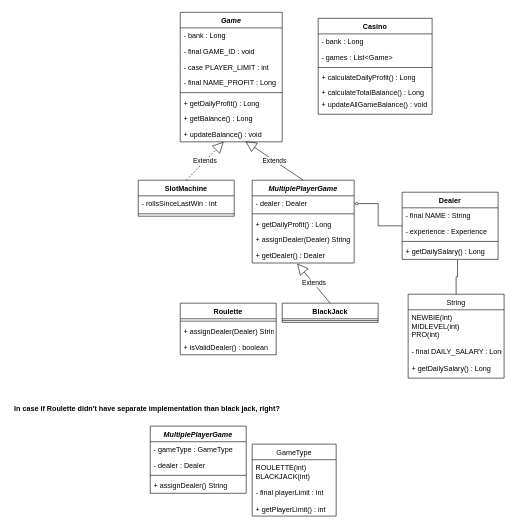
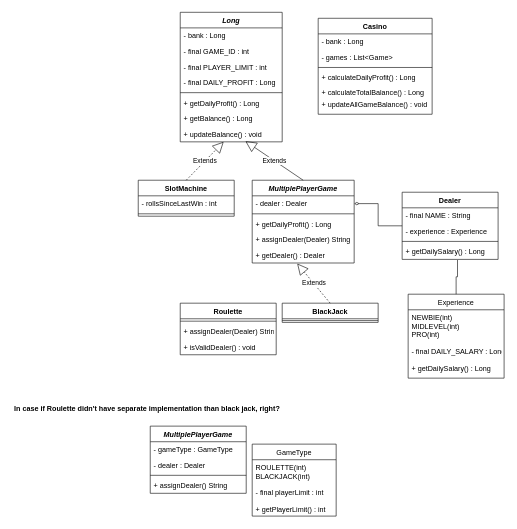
- <mxCell id="9" value="Game" style="swimlane;fontStyle=3;align=center;verticalAlign=top;childLayout=stackLayout;horizontal=1;startSize=26;horizontalStack=0;resizeParent=1;resizeParentMax=0;resizeLast=0;collapsible=1;marginBottom=0;" vertex="1" parent="1"><mxGeometry x="300" y="20" width="170" height="216" as="geometry" /></mxCell>
+ <mxCell id="9" value="Long" style="swimlane;fontStyle=3;align=center;verticalAlign=top;childLayout=stackLayout;horizontal=1;startSize=26;horizontalStack=0;resizeParent=1;resizeParentMax=0;resizeLast=0;collapsible=1;marginBottom=0;" vertex="1" parent="1"><mxGeometry x="300" y="20" width="170" height="216" as="geometry" /></mxCell>
- <mxCell id="11" value="- final GAME_ID : void" style="text;strokeColor=none;fillColor=none;align=left;verticalAlign=top;spacingLeft=4;spacingRight=4;overflow=hidden;rotatable=0;points=[[0,0.5],[1,0.5]];portConstraint=eastwest;" vertex="1" parent="9"><mxGeometry y="52" width="170" height="26" as="geometry" /></mxCell>
+ <mxCell id="11" value="- final GAME_ID : int" style="text;strokeColor=none;fillColor=none;align=left;verticalAlign=top;spacingLeft=4;spacingRight=4;overflow=hidden;rotatable=0;points=[[0,0.5],[1,0.5]];portConstraint=eastwest;" vertex="1" parent="9"><mxGeometry y="52" width="170" height="26" as="geometry" /></mxCell>
- <mxCell id="12" value="- case PLAYER_LIMIT : int" style="text;strokeColor=none;fillColor=none;align=left;verticalAlign=top;spacingLeft=4;spacingRight=4;overflow=hidden;rotatable=0;points=[[0,0.5],[1,0.5]];portConstraint=eastwest;" vertex="1" parent="9"><mxGeometry y="78" width="170" height="26" as="geometry" /></mxCell>
+ <mxCell id="12" value="- final PLAYER_LIMIT : int" style="text;strokeColor=none;fillColor=none;align=left;verticalAlign=top;spacingLeft=4;spacingRight=4;overflow=hidden;rotatable=0;points=[[0,0.5],[1,0.5]];portConstraint=eastwest;" vertex="1" parent="9"><mxGeometry y="78" width="170" height="26" as="geometry" /></mxCell>
- <mxCell id="13" value="- final NAME_PROFIT : Long" style="text;strokeColor=none;fillColor=none;align=left;verticalAlign=top;spacingLeft=4;spacingRight=4;overflow=hidden;rotatable=0;points=[[0,0.5],[1,0.5]];portConstraint=eastwest;" vertex="1" parent="9"><mxGeometry y="104" width="170" height="26" as="geometry" /></mxCell>
+ <mxCell id="13" value="- final DAILY_PROFIT : Long" style="text;strokeColor=none;fillColor=none;align=left;verticalAlign=top;spacingLeft=4;spacingRight=4;overflow=hidden;rotatable=0;points=[[0,0.5],[1,0.5]];portConstraint=eastwest;" vertex="1" parent="9"><mxGeometry y="104" width="170" height="26" as="geometry" /></mxCell>
- <mxCell id="50" value="Extends" style="endArrow=block;endSize=16;endFill=0;html=1;rounded=0;exitX=0.5;exitY=0;exitDx=0;exitDy=0;entryX=0.442;entryY=1.038;entryDx=0;entryDy=0;entryPerimeter=0;" edge="1" parent="1" source="38" target="26"><mxGeometry width="160" relative="1" as="geometry"><mxPoint x="340" y="515" as="sourcePoint" /><mxPoint x="493.2" y="422.156" as="targetPoint" /></mxGeometry></mxCell>
+ <mxCell id="50" value="Extends" style="endArrow=block;endSize=16;endFill=0;html=1;rounded=0;exitX=0.5;exitY=0;exitDx=0;exitDy=0;entryX=0.442;entryY=1.038;entryDx=0;entryDy=0;entryPerimeter=0;dashed=1;" edge="1" parent="1" source="38" target="26"><mxGeometry width="160" relative="1" as="geometry"><mxPoint x="340" y="515" as="sourcePoint" /><mxPoint x="493.2" y="422.156" as="targetPoint" /></mxGeometry></mxCell>
- <mxCell id="48" value="String" style="swimlane;fontStyle=0;childLayout=stackLayout;horizontal=1;startSize=26;fillColor=none;horizontalStack=0;resizeParent=1;resizeParentMax=0;resizeLast=0;collapsible=1;marginBottom=0;" vertex="1" parent="1"><mxGeometry x="680" y="490" width="160" height="140" as="geometry" /></mxCell>
+ <mxCell id="48" value="Experience" style="swimlane;fontStyle=0;childLayout=stackLayout;horizontal=1;startSize=26;fillColor=none;horizontalStack=0;resizeParent=1;resizeParentMax=0;resizeLast=0;collapsible=1;marginBottom=0;" vertex="1" parent="1"><mxGeometry x="680" y="490" width="160" height="140" as="geometry" /></mxCell>
- <mxCell id="37" value="+ isValidDealer() : boolean" style="text;strokeColor=none;fillColor=none;align=left;verticalAlign=top;spacingLeft=4;spacingRight=4;overflow=hidden;rotatable=0;points=[[0,0.5],[1,0.5]];portConstraint=eastwest;" vertex="1" parent="34"><mxGeometry y="60" width="160" height="26" as="geometry" /></mxCell>
+ <mxCell id="37" value="+ isValidDealer() : void" style="text;strokeColor=none;fillColor=none;align=left;verticalAlign=top;spacingLeft=4;spacingRight=4;overflow=hidden;rotatable=0;points=[[0,0.5],[1,0.5]];portConstraint=eastwest;" vertex="1" parent="34"><mxGeometry y="60" width="160" height="26" as="geometry" /></mxCell>
